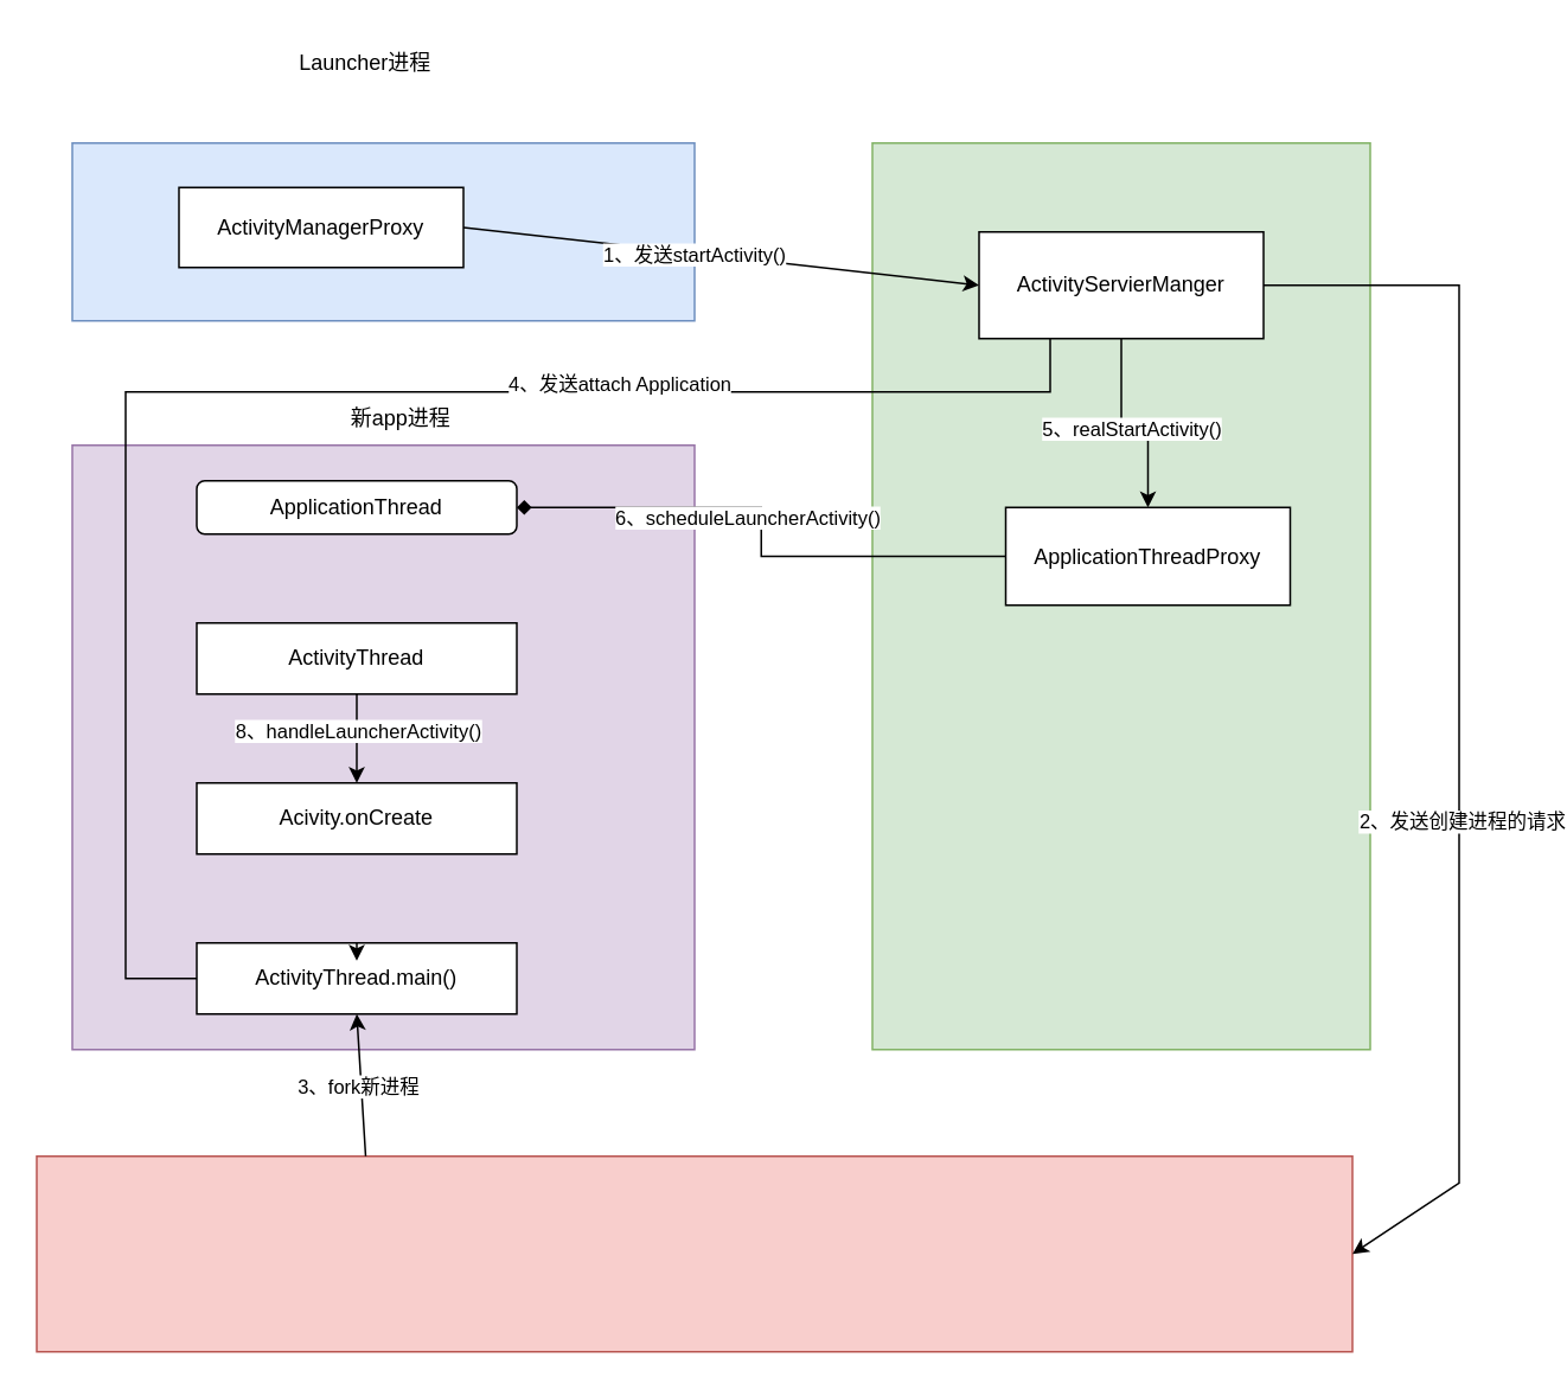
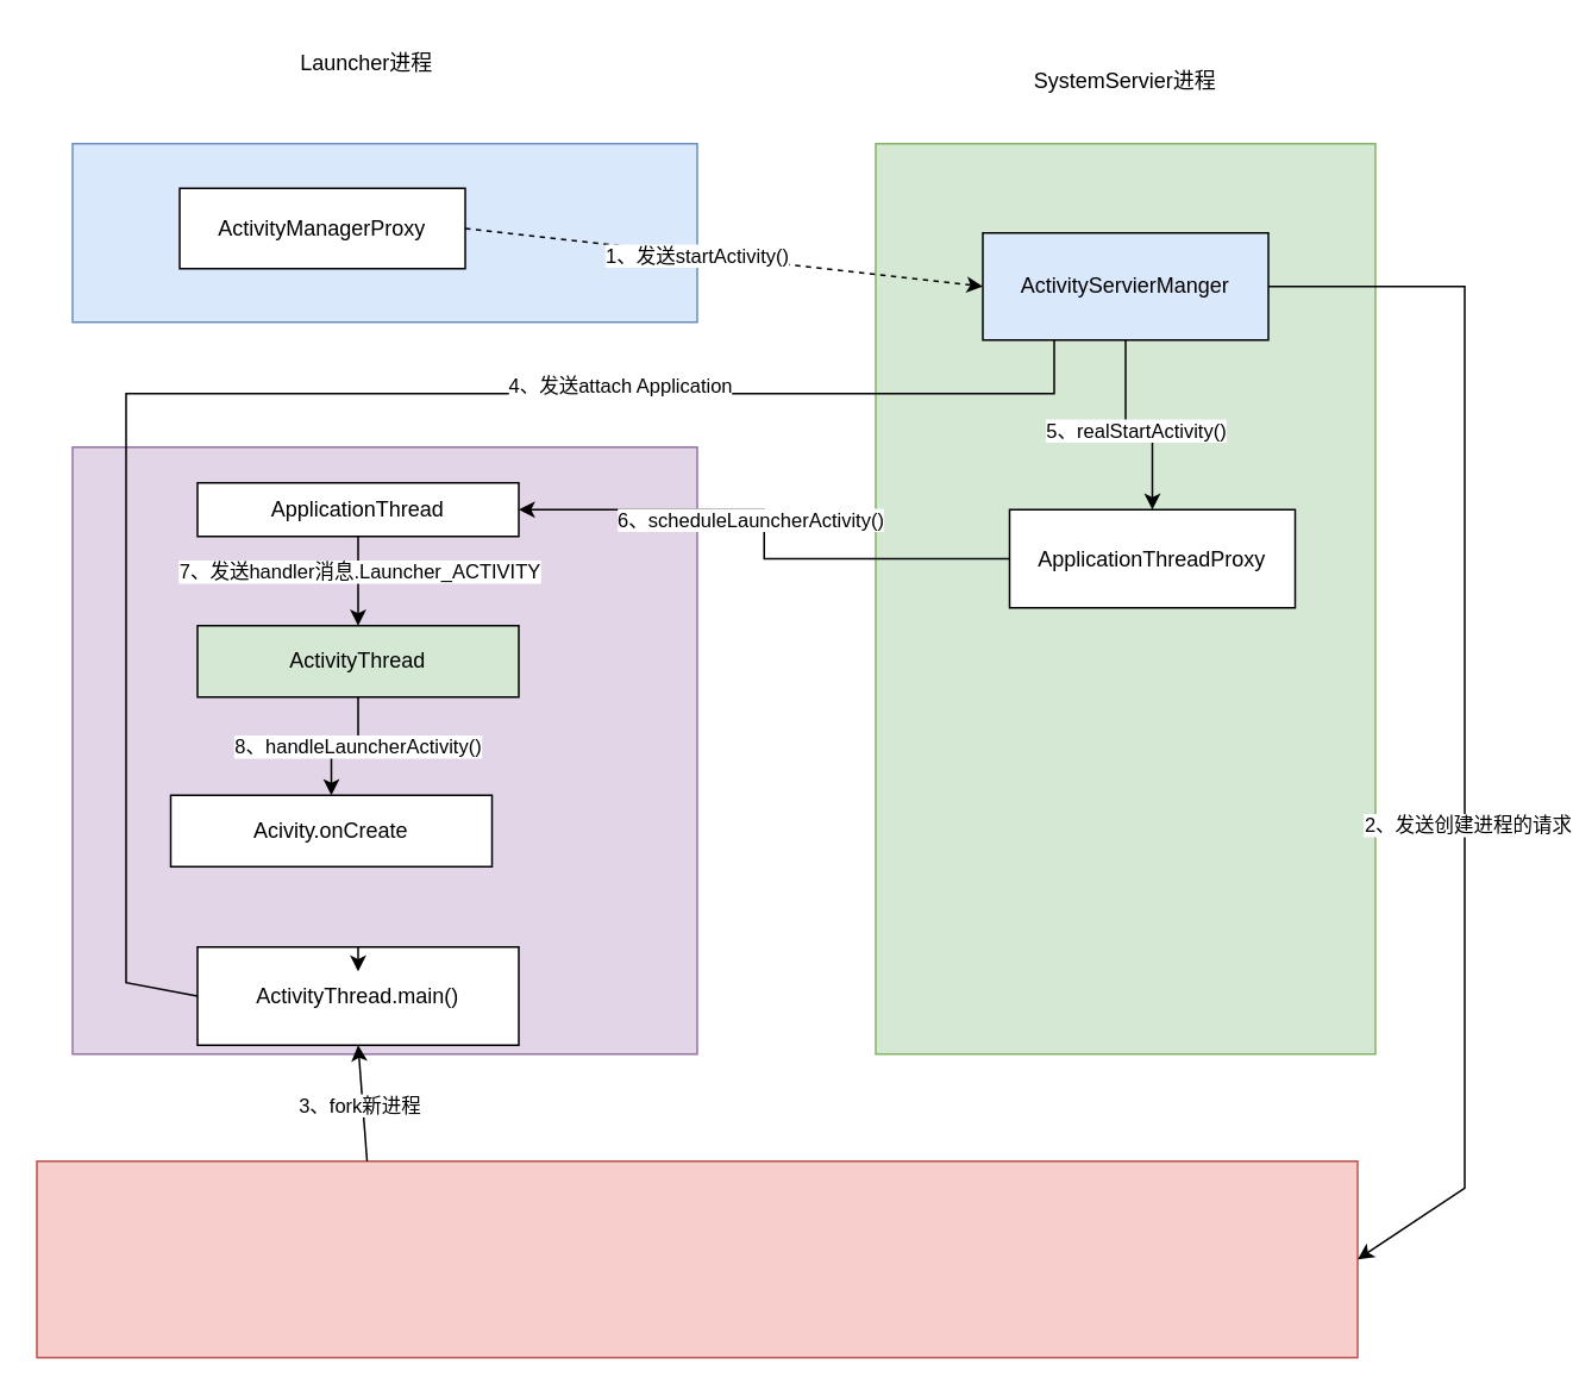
+ <mxCell id="4" value="SystemServier进程" style="text;html=1;align=center;verticalAlign=middle;whiteSpace=wrap;rounded=0;" parent="1" vertex="1"><mxGeometry x="570" y="30" width="120" height="30" as="geometry" /></mxCell>
- <mxCell id="24" value="" style="endArrow=classic;html=1;rounded=0;exitX=1;exitY=0.5;exitDx=0;exitDy=0;entryX=0;entryY=0.5;entryDx=0;entryDy=0;" parent="1" source="9" target="12" edge="1"><mxGeometry width="50" height="50" relative="1" as="geometry"><mxPoint x="450" y="330" as="sourcePoint" /><mxPoint x="500" y="280" as="targetPoint" /></mxGeometry></mxCell>
+ <mxCell id="24" value="" style="endArrow=classic;html=1;rounded=0;exitX=1;exitY=0.5;exitDx=0;exitDy=0;entryX=0;entryY=0.5;entryDx=0;entryDy=0;dashed=1;" parent="1" source="9" target="12" edge="1"><mxGeometry width="50" height="50" relative="1" as="geometry"><mxPoint x="450" y="330" as="sourcePoint" /><mxPoint x="500" y="280" as="targetPoint" /></mxGeometry></mxCell>
- <mxCell id="12" value="ActivityServierManger" style="rounded=0;whiteSpace=wrap;html=1;" parent="1" vertex="1"><mxGeometry x="550" y="130" width="160" height="60" as="geometry" /></mxCell>
+ <mxCell id="12" value="ActivityServierManger" style="rounded=0;whiteSpace=wrap;html=1;fillColor=#dae8fc;" parent="1" vertex="1"><mxGeometry x="550" y="130" width="160" height="60" as="geometry" /></mxCell>
- <mxCell id="8" value="新app进程" style="text;html=1;align=center;verticalAlign=middle;whiteSpace=wrap;rounded=0;" parent="1" vertex="1"><mxGeometry x="195" y="220" width="60" height="30" as="geometry" /></mxCell>
- <mxCell id="19" value="ApplicationThread" style="whiteSpace=wrap;html=1;rounded=1;" parent="1" vertex="1"><mxGeometry x="110" y="270" width="180" height="30" as="geometry" /></mxCell>
+ <mxCell id="19" value="ApplicationThread" style="rounded=0;whiteSpace=wrap;html=1;" parent="1" vertex="1"><mxGeometry x="110" y="270" width="180" height="30" as="geometry" /></mxCell>
- <mxCell id="14" value="" style="edgeStyle=orthogonalEdgeStyle;rounded=0;orthogonalLoop=1;jettySize=auto;html=1;endArrow=diamond;" parent="1" source="16" target="19" edge="1"><mxGeometry relative="1" as="geometry"><mxPoint x="500" y="307.556" as="targetPoint" /></mxGeometry></mxCell>
+ <mxCell id="14" value="" style="edgeStyle=orthogonalEdgeStyle;rounded=0;orthogonalLoop=1;jettySize=auto;html=1;" parent="1" source="16" target="19" edge="1"><mxGeometry relative="1" as="geometry"><mxPoint x="500" y="307.556" as="targetPoint" /></mxGeometry></mxCell>
+ <mxCell id="17" value="" style="edgeStyle=orthogonalEdgeStyle;rounded=0;orthogonalLoop=1;jettySize=auto;html=1;" parent="1" source="19" target="22" edge="1"><mxGeometry relative="1" as="geometry" /></mxCell>
+ <mxCell id="18" value="7、发送handler消息.Launcher_ACTIVITY" style="edgeLabel;html=1;align=center;verticalAlign=middle;resizable=0;points=[];" parent="17" vertex="1" connectable="0"><mxGeometry x="-0.221" relative="1" as="geometry"><mxPoint as="offset" /></mxGeometry></mxCell>
- <mxCell id="22" value="ActivityThread" style="rounded=0;whiteSpace=wrap;html=1;" parent="1" vertex="1"><mxGeometry x="110" y="350" width="180" height="40" as="geometry" /></mxCell>
+ <mxCell id="22" value="ActivityThread" style="rounded=0;whiteSpace=wrap;html=1;fillColor=#d5e8d4;" parent="1" vertex="1"><mxGeometry x="110" y="350" width="180" height="40" as="geometry" /></mxCell>
- <mxCell id="23" value="Acivity.onCreate" style="rounded=0;whiteSpace=wrap;html=1;" parent="1" vertex="1"><mxGeometry x="110" y="440" width="180" height="40" as="geometry" /></mxCell>
+ <mxCell id="23" value="Acivity.onCreate" style="rounded=0;whiteSpace=wrap;html=1;" parent="1" vertex="1"><mxGeometry x="95" y="445" width="180" height="40" as="geometry" /></mxCell>
- <mxCell id="13" value="ActivityThread.main()" style="rounded=0;whiteSpace=wrap;html=1;" parent="1" vertex="1"><mxGeometry x="110" y="530" width="180" height="40" as="geometry" /></mxCell>
+ <mxCell id="13" value="ActivityThread.main()" style="rounded=0;whiteSpace=wrap;html=1;" parent="1" vertex="1"><mxGeometry x="110" y="530" width="180" height="55" as="geometry" /></mxCell>
